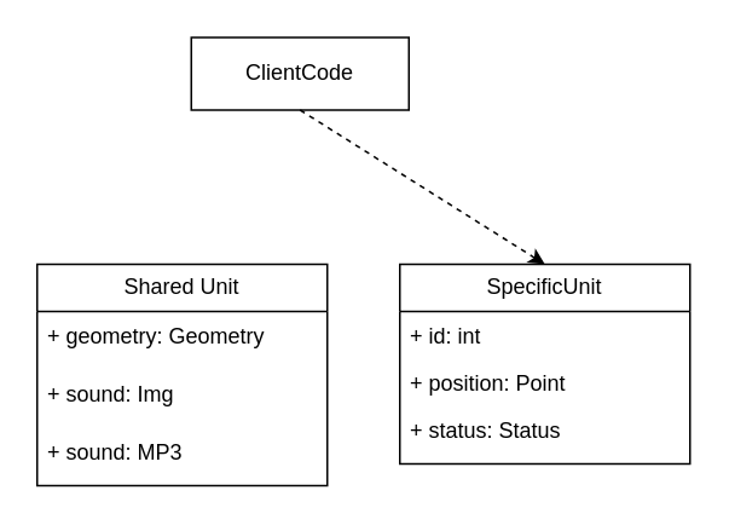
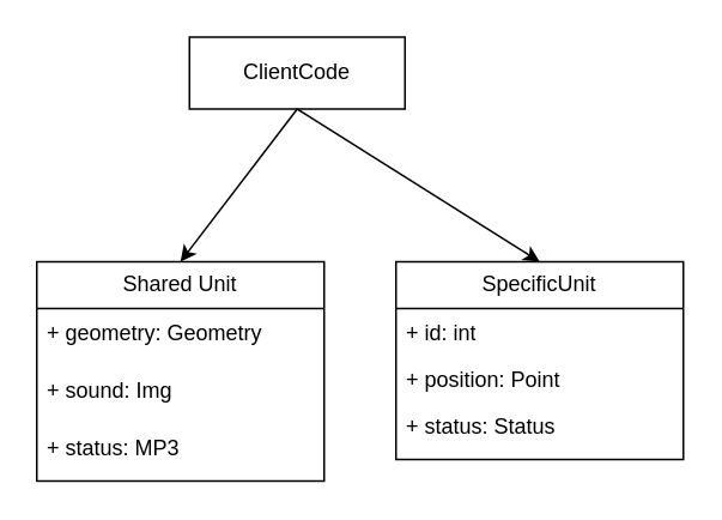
+ <mxCell id="7" value="" style="endArrow=classic;html=1;rounded=0;exitX=0.5;exitY=1;exitDx=0;exitDy=0;entryX=0.5;entryY=0;entryDx=0;entryDy=0;" parent="1" source="6" target="2" edge="1"><mxGeometry width="50" height="50" relative="1" as="geometry"><mxPoint x="290" y="195" as="sourcePoint" /><mxPoint x="340" y="145" as="targetPoint" /></mxGeometry></mxCell>
- <mxCell id="12" value="" style="endArrow=classic;html=1;rounded=0;exitX=0.5;exitY=1;exitDx=0;exitDy=0;entryX=0.5;entryY=0;entryDx=0;entryDy=0;dashed=1;" edge="1" parent="1" source="6" target="8"><mxGeometry width="50" height="50" relative="1" as="geometry"><mxPoint x="450" y="365" as="sourcePoint" /><mxPoint x="500" y="315" as="targetPoint" /></mxGeometry></mxCell>
+ <mxCell id="12" value="" style="endArrow=classic;html=1;rounded=0;exitX=0.5;exitY=1;exitDx=0;exitDy=0;entryX=0.5;entryY=0;entryDx=0;entryDy=0;" edge="1" parent="1" source="6" target="8"><mxGeometry width="50" height="50" relative="1" as="geometry"><mxPoint x="450" y="365" as="sourcePoint" /><mxPoint x="500" y="315" as="targetPoint" /></mxGeometry></mxCell>
- <mxCell id="5" value="+ sound: MP3" style="text;strokeColor=none;fillColor=none;align=left;verticalAlign=top;spacingLeft=4;spacingRight=4;overflow=hidden;rotatable=0;points=[[0,0.5],[1,0.5]];portConstraint=eastwest;whiteSpace=wrap;html=1;" parent="2" vertex="1"><mxGeometry y="90" width="160" height="32" as="geometry" /></mxCell>
+ <mxCell id="5" value="+ status: MP3" style="text;strokeColor=none;fillColor=none;align=left;verticalAlign=top;spacingLeft=4;spacingRight=4;overflow=hidden;rotatable=0;points=[[0,0.5],[1,0.5]];portConstraint=eastwest;whiteSpace=wrap;html=1;" parent="2" vertex="1"><mxGeometry y="90" width="160" height="32" as="geometry" /></mxCell>
